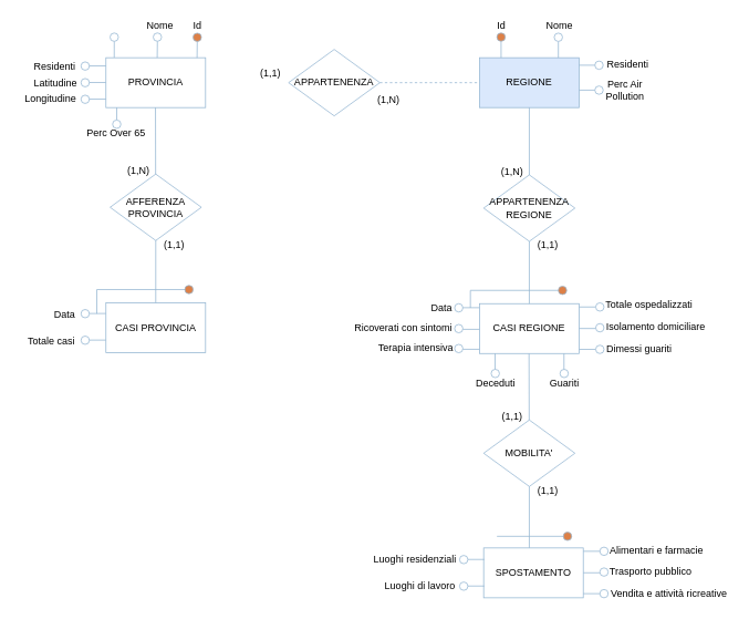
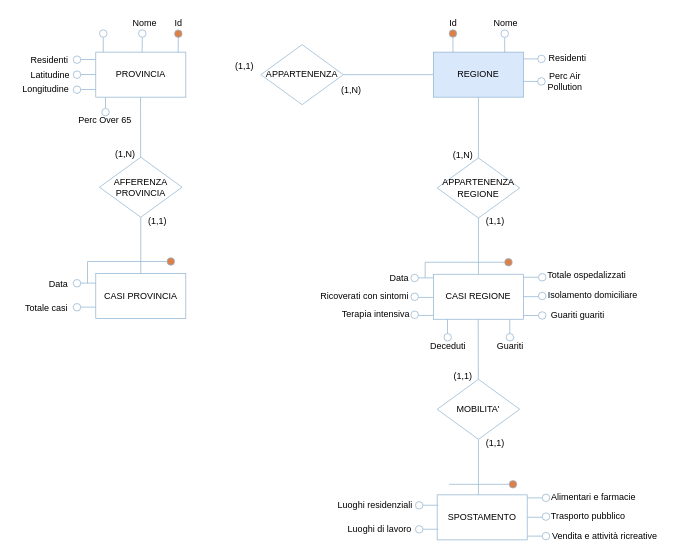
- <mxCell id="4" value="" style="endArrow=none;html=1;exitX=1;exitY=0.5;exitDx=0;exitDy=0;entryX=0;entryY=0.5;entryDx=0;entryDy=0;fontFamily=Arial;strokeColor=#94B6D2;dashed=1;" parent="1" source="5" target="3" edge="1"><mxGeometry width="50" height="50" relative="1" as="geometry"><mxPoint x="427" y="139" as="sourcePoint" /><mxPoint x="477" y="89" as="targetPoint" /></mxGeometry></mxCell>
+ <mxCell id="4" value="" style="endArrow=none;html=1;exitX=1;exitY=0.5;exitDx=0;exitDy=0;entryX=0;entryY=0.5;entryDx=0;entryDy=0;fontFamily=Arial;strokeColor=#94B6D2;" parent="1" source="5" target="3" edge="1"><mxGeometry width="50" height="50" relative="1" as="geometry"><mxPoint x="427" y="139" as="sourcePoint" /><mxPoint x="477" y="89" as="targetPoint" /></mxGeometry></mxCell>
- <mxCell id="76" value="Dimessi guariti" style="text;html=1;align=center;verticalAlign=middle;resizable=0;points=[];autosize=1;fontFamily=Arial;" parent="1" vertex="1"><mxGeometry x="724" y="410.5" width="90" height="19" as="geometry" /></mxCell>
+ <mxCell id="76" value="Guariti guariti" style="text;html=1;align=center;verticalAlign=middle;resizable=0;points=[];autosize=1;fontFamily=Arial;" parent="1" vertex="1"><mxGeometry x="724" y="410.5" width="90" height="19" as="geometry" /></mxCell>
